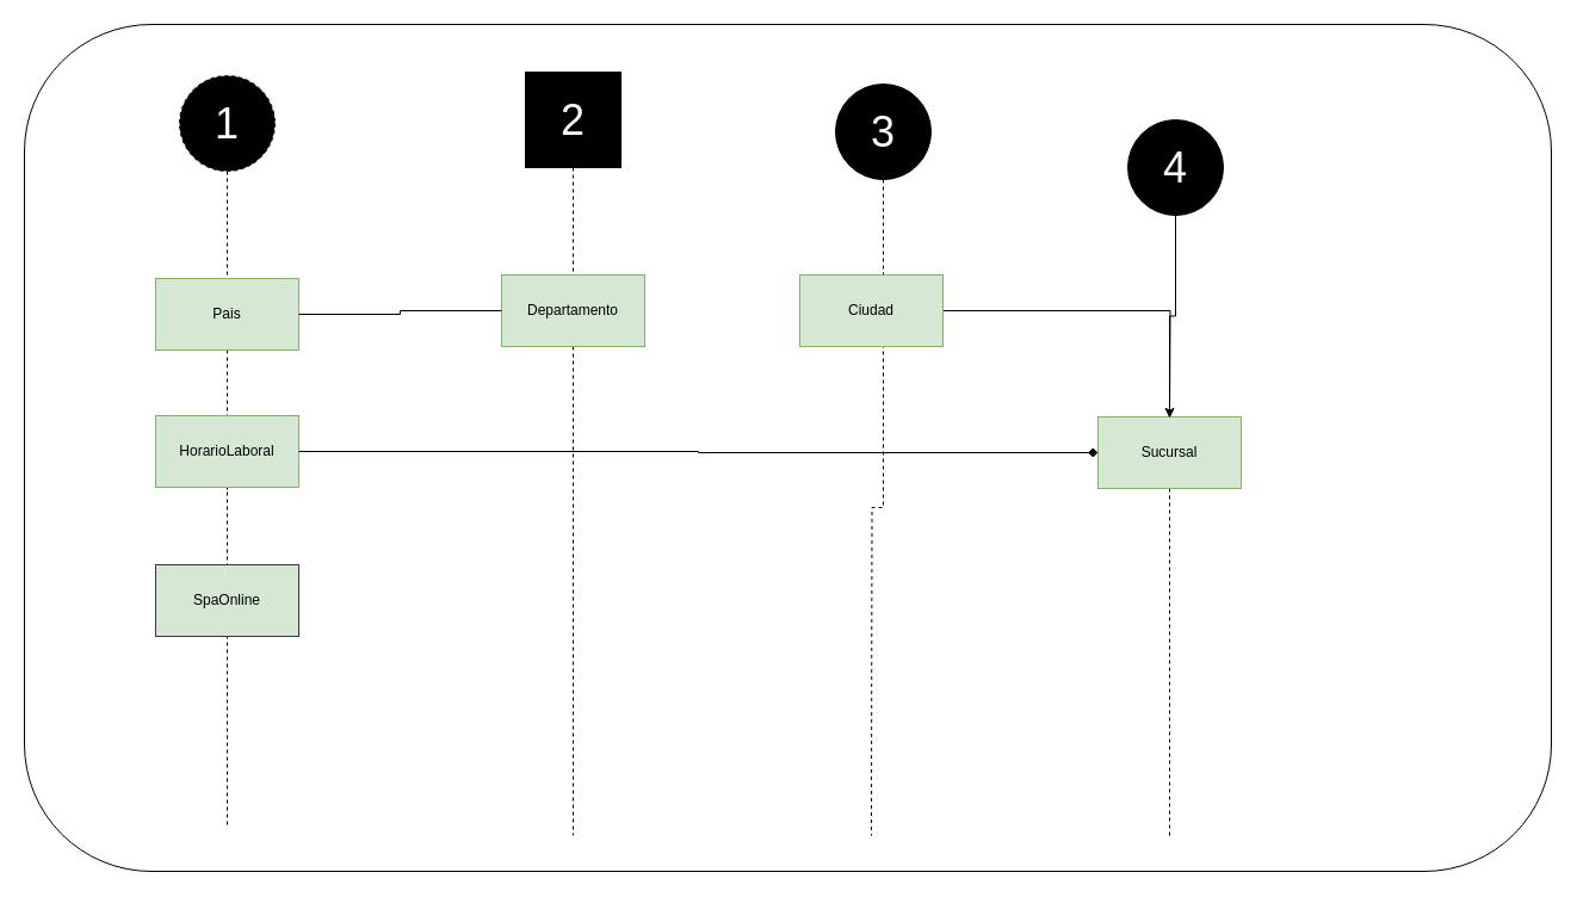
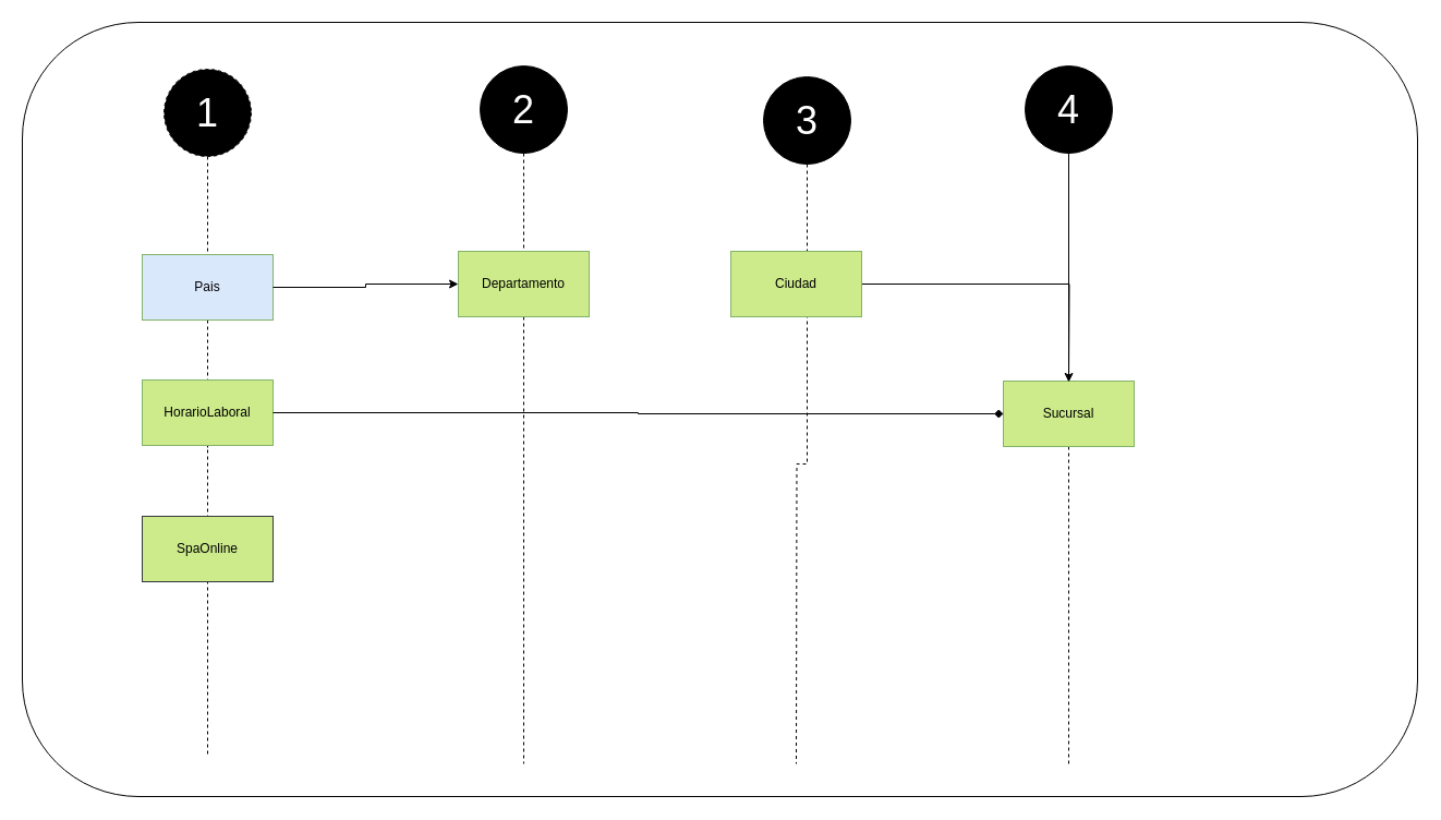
- <mxCell id="11" value="&lt;font color=&quot;#ffffff&quot; style=&quot;font-size: 36px;&quot;&gt;2&lt;/font&gt;" style="whiteSpace=wrap;html=1;aspect=fixed;fillColor=#000000;rounded=0;" parent="10" vertex="1"><mxGeometry width="80" height="80" as="geometry" /></mxCell>
+ <mxCell id="11" value="&lt;font color=&quot;#ffffff&quot; style=&quot;font-size: 36px;&quot;&gt;2&lt;/font&gt;" style="ellipse;whiteSpace=wrap;html=1;aspect=fixed;fillColor=#000000;" parent="10" vertex="1"><mxGeometry width="80" height="80" as="geometry" /></mxCell>
- <mxCell id="20" value="&lt;font color=&quot;#ffffff&quot; style=&quot;font-size: 36px;&quot;&gt;4&lt;/font&gt;" style="ellipse;whiteSpace=wrap;html=1;aspect=fixed;fillColor=#000000;" parent="19" vertex="1"><mxGeometry x="5" y="40" width="80" height="80" as="geometry" /></mxCell>
+ <mxCell id="20" value="&lt;font color=&quot;#ffffff&quot; style=&quot;font-size: 36px;&quot;&gt;4&lt;/font&gt;" style="ellipse;whiteSpace=wrap;html=1;aspect=fixed;fillColor=#000000;" parent="19" vertex="1"><mxGeometry width="80" height="80" as="geometry" /></mxCell>
- <mxCell id="24" style="edgeStyle=orthogonalEdgeStyle;rounded=0;orthogonalLoop=1;jettySize=auto;html=1;endArrow=none;" parent="1" source="8" target="13" edge="1"><mxGeometry relative="1" as="geometry" /></mxCell>
+ <mxCell id="24" style="edgeStyle=orthogonalEdgeStyle;rounded=0;orthogonalLoop=1;jettySize=auto;html=1;" parent="1" source="8" target="13" edge="1"><mxGeometry relative="1" as="geometry" /></mxCell>
- <mxCell id="13" value="Departamento" style="rounded=0;whiteSpace=wrap;html=1;fillColor=#d5e8d4;strokeColor=#82b366;" parent="10" vertex="1"><mxGeometry x="-20" y="170" width="120" height="60" as="geometry" /></mxCell>
+ <mxCell id="13" value="Departamento" style="rounded=0;whiteSpace=wrap;html=1;fillColor=#cdeb8b;strokeColor=#82b366;" parent="10" vertex="1"><mxGeometry x="-20" y="170" width="120" height="60" as="geometry" /></mxCell>
- <mxCell id="18" value="Ciudad" style="rounded=0;whiteSpace=wrap;html=1;fillColor=#d5e8d4;strokeColor=#82b366;" parent="14" vertex="1"><mxGeometry x="-20" y="170" width="120" height="60" as="geometry" /></mxCell>
+ <mxCell id="18" value="Ciudad" style="rounded=0;whiteSpace=wrap;html=1;fillColor=#cdeb8b;strokeColor=#82b366;" parent="14" vertex="1"><mxGeometry x="-20" y="170" width="120" height="60" as="geometry" /></mxCell>
- <mxCell id="8" value="Pais" style="rounded=0;whiteSpace=wrap;html=1;fillColor=#d5e8d4;strokeColor=#82b366;" parent="4" vertex="1"><mxGeometry x="-20" y="170" width="120" height="60" as="geometry" /></mxCell>
+ <mxCell id="8" value="Pais" style="rounded=0;whiteSpace=wrap;html=1;fillColor=#dae8fc;strokeColor=#82b366;" parent="4" vertex="1"><mxGeometry x="-20" y="170" width="120" height="60" as="geometry" /></mxCell>
- <mxCell id="9" value="HorarioLaboral" style="rounded=0;whiteSpace=wrap;html=1;fillColor=#d5e8d4;strokeColor=#82b366;" vertex="1" parent="4"><mxGeometry x="-20" y="285" width="120" height="60" as="geometry" /></mxCell>
+ <mxCell id="9" value="HorarioLaboral" style="rounded=0;whiteSpace=wrap;html=1;fillColor=#cdeb8b;strokeColor=#82b366;" vertex="1" parent="4"><mxGeometry x="-20" y="285" width="120" height="60" as="geometry" /></mxCell>
- <mxCell id="22" value="Sucursal" style="rounded=0;whiteSpace=wrap;html=1;fillColor=#d5e8d4;strokeColor=#82b366;" parent="19" vertex="1"><mxGeometry x="-20" y="289" width="120" height="60" as="geometry" /></mxCell>
+ <mxCell id="22" value="Sucursal" style="rounded=0;whiteSpace=wrap;html=1;fillColor=#cdeb8b;strokeColor=#82b366;" parent="19" vertex="1"><mxGeometry x="-20" y="289" width="120" height="60" as="geometry" /></mxCell>
- <mxCell id="7" value="SpaOnline" style="rounded=0;whiteSpace=wrap;html=1;fillColor=#d5e8d4;strokeColor=#36393d;" parent="4" vertex="1"><mxGeometry x="-20" y="410" width="120" height="60" as="geometry" /></mxCell>
+ <mxCell id="7" value="SpaOnline" style="rounded=0;whiteSpace=wrap;html=1;fillColor=#cdeb8b;strokeColor=#36393d;" parent="4" vertex="1"><mxGeometry x="-20" y="410" width="120" height="60" as="geometry" /></mxCell>
